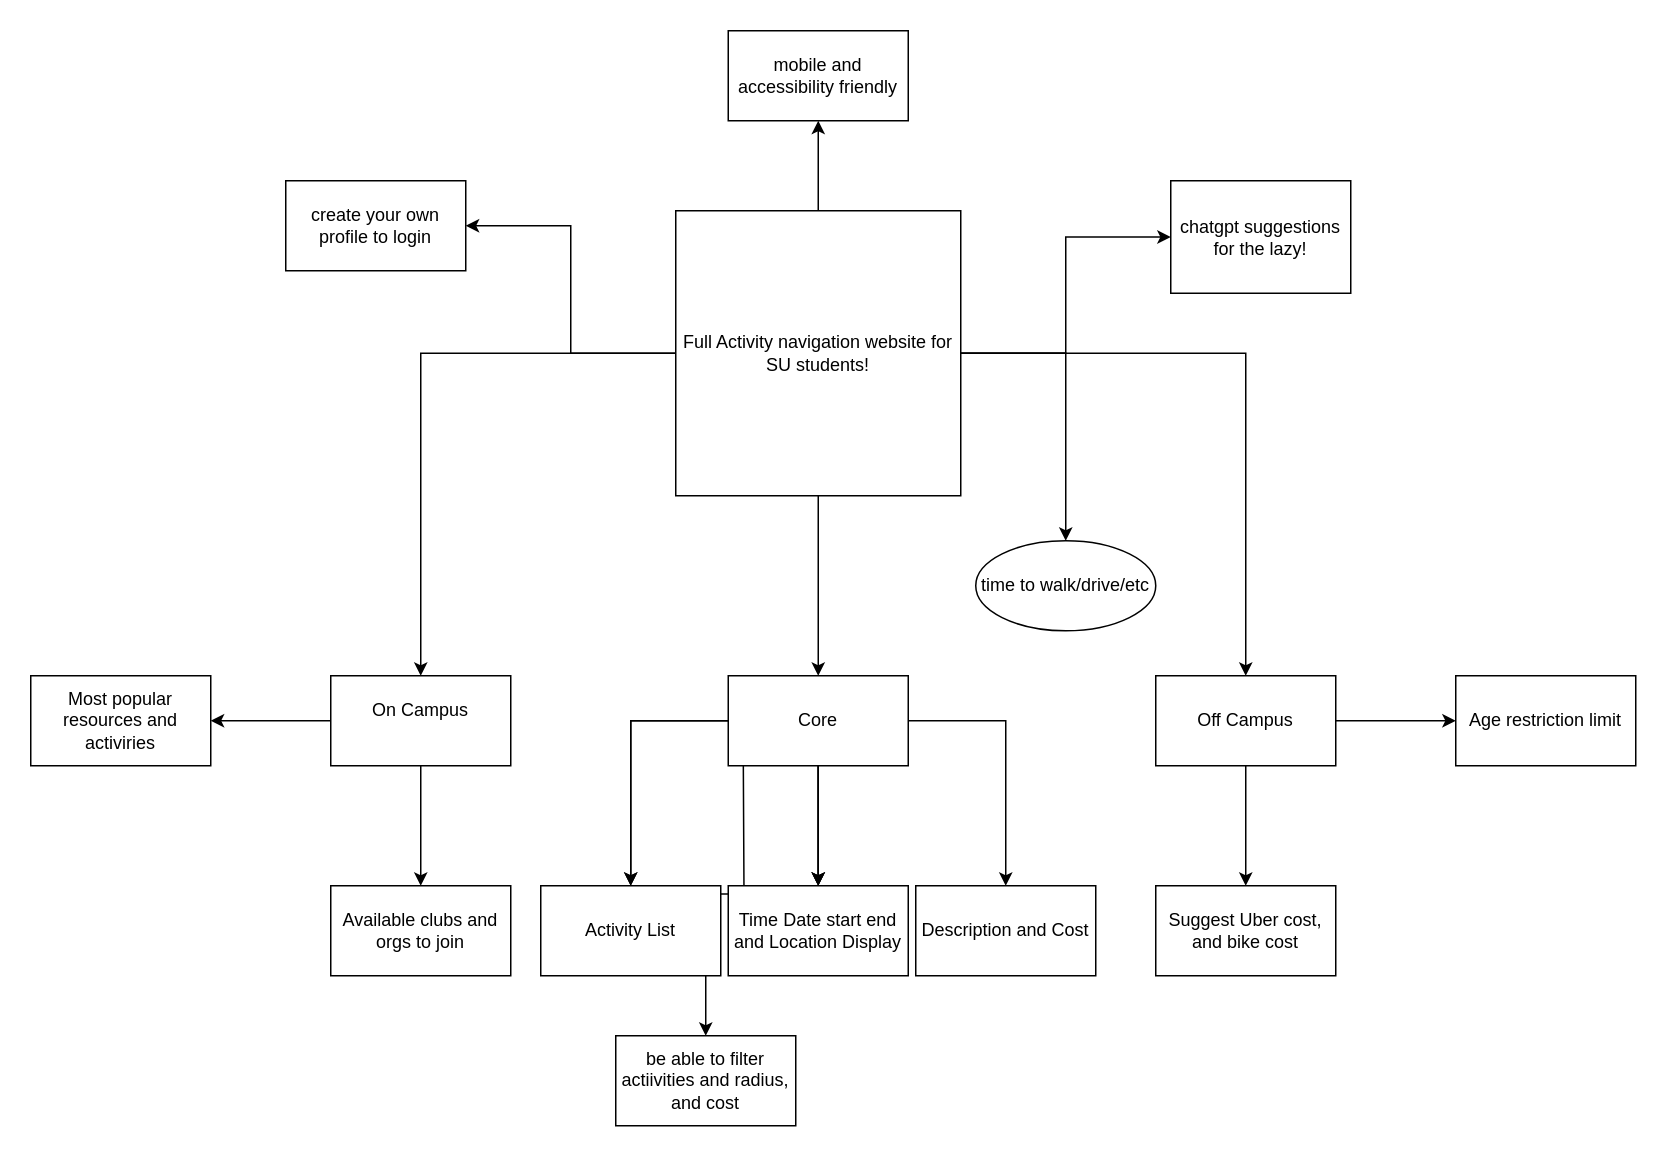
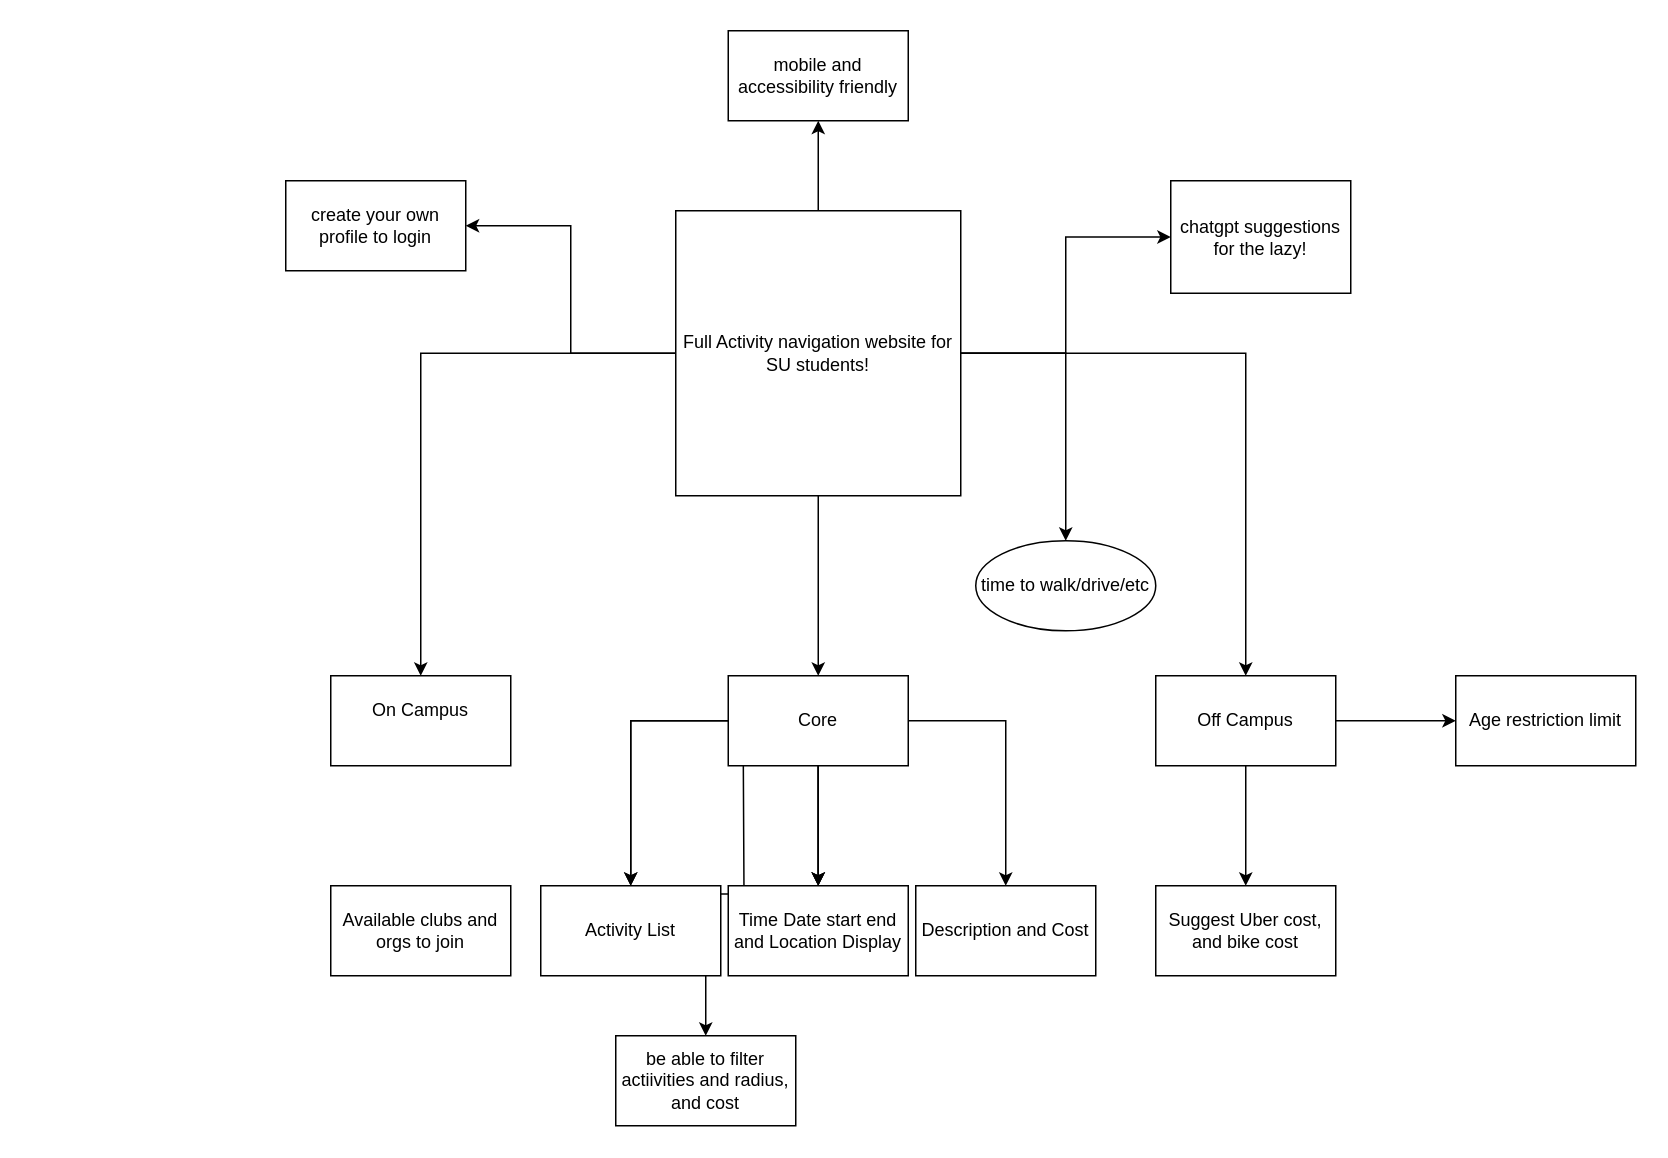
- <mxCell id="30" value="Most popular resources and activiries" style="whiteSpace=wrap;html=1;" vertex="1" parent="1"><mxGeometry x="20" y="450" width="120" height="60" as="geometry" /></mxCell>
- <mxCell id="11" value="" style="edgeStyle=orthogonalEdgeStyle;rounded=0;orthogonalLoop=1;jettySize=auto;html=1;" edge="1" parent="1" source="12" target="30"><mxGeometry relative="1" as="geometry" /></mxCell>
- <mxCell id="10" value="" style="edgeStyle=orthogonalEdgeStyle;rounded=0;orthogonalLoop=1;jettySize=auto;html=1;" edge="1" parent="1" source="12" target="28"><mxGeometry relative="1" as="geometry" /></mxCell>
